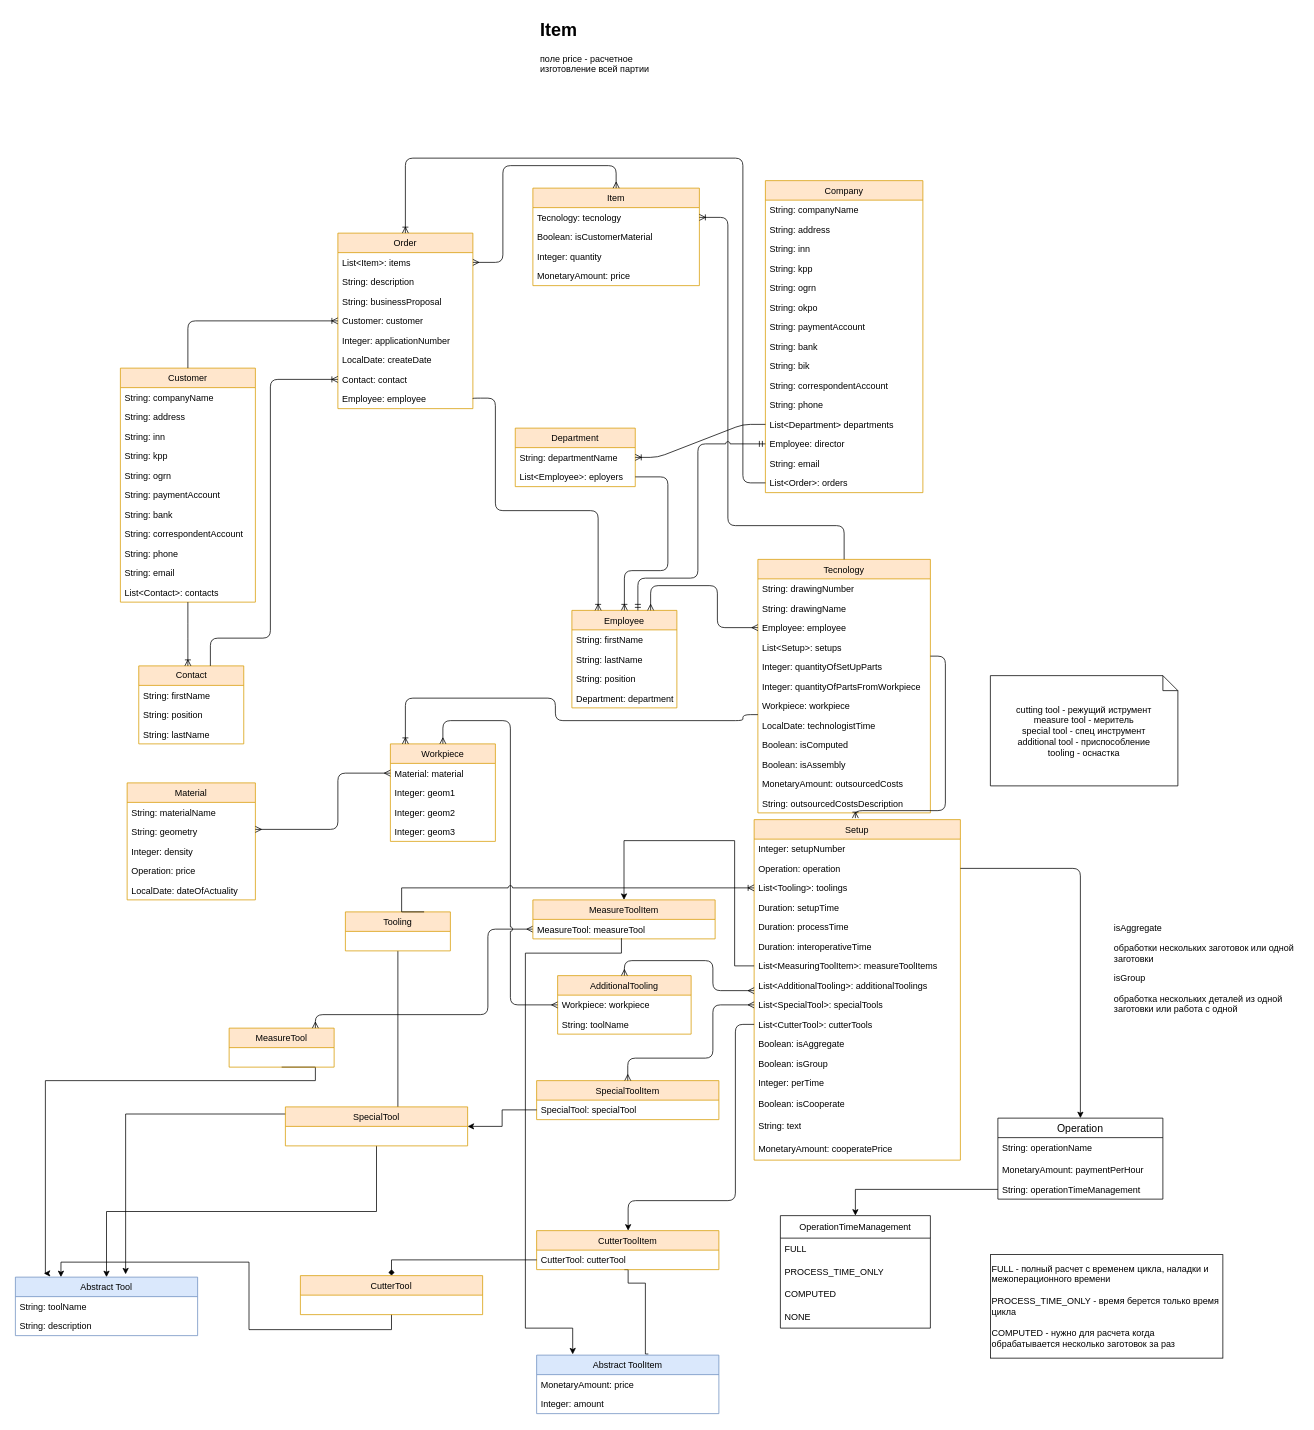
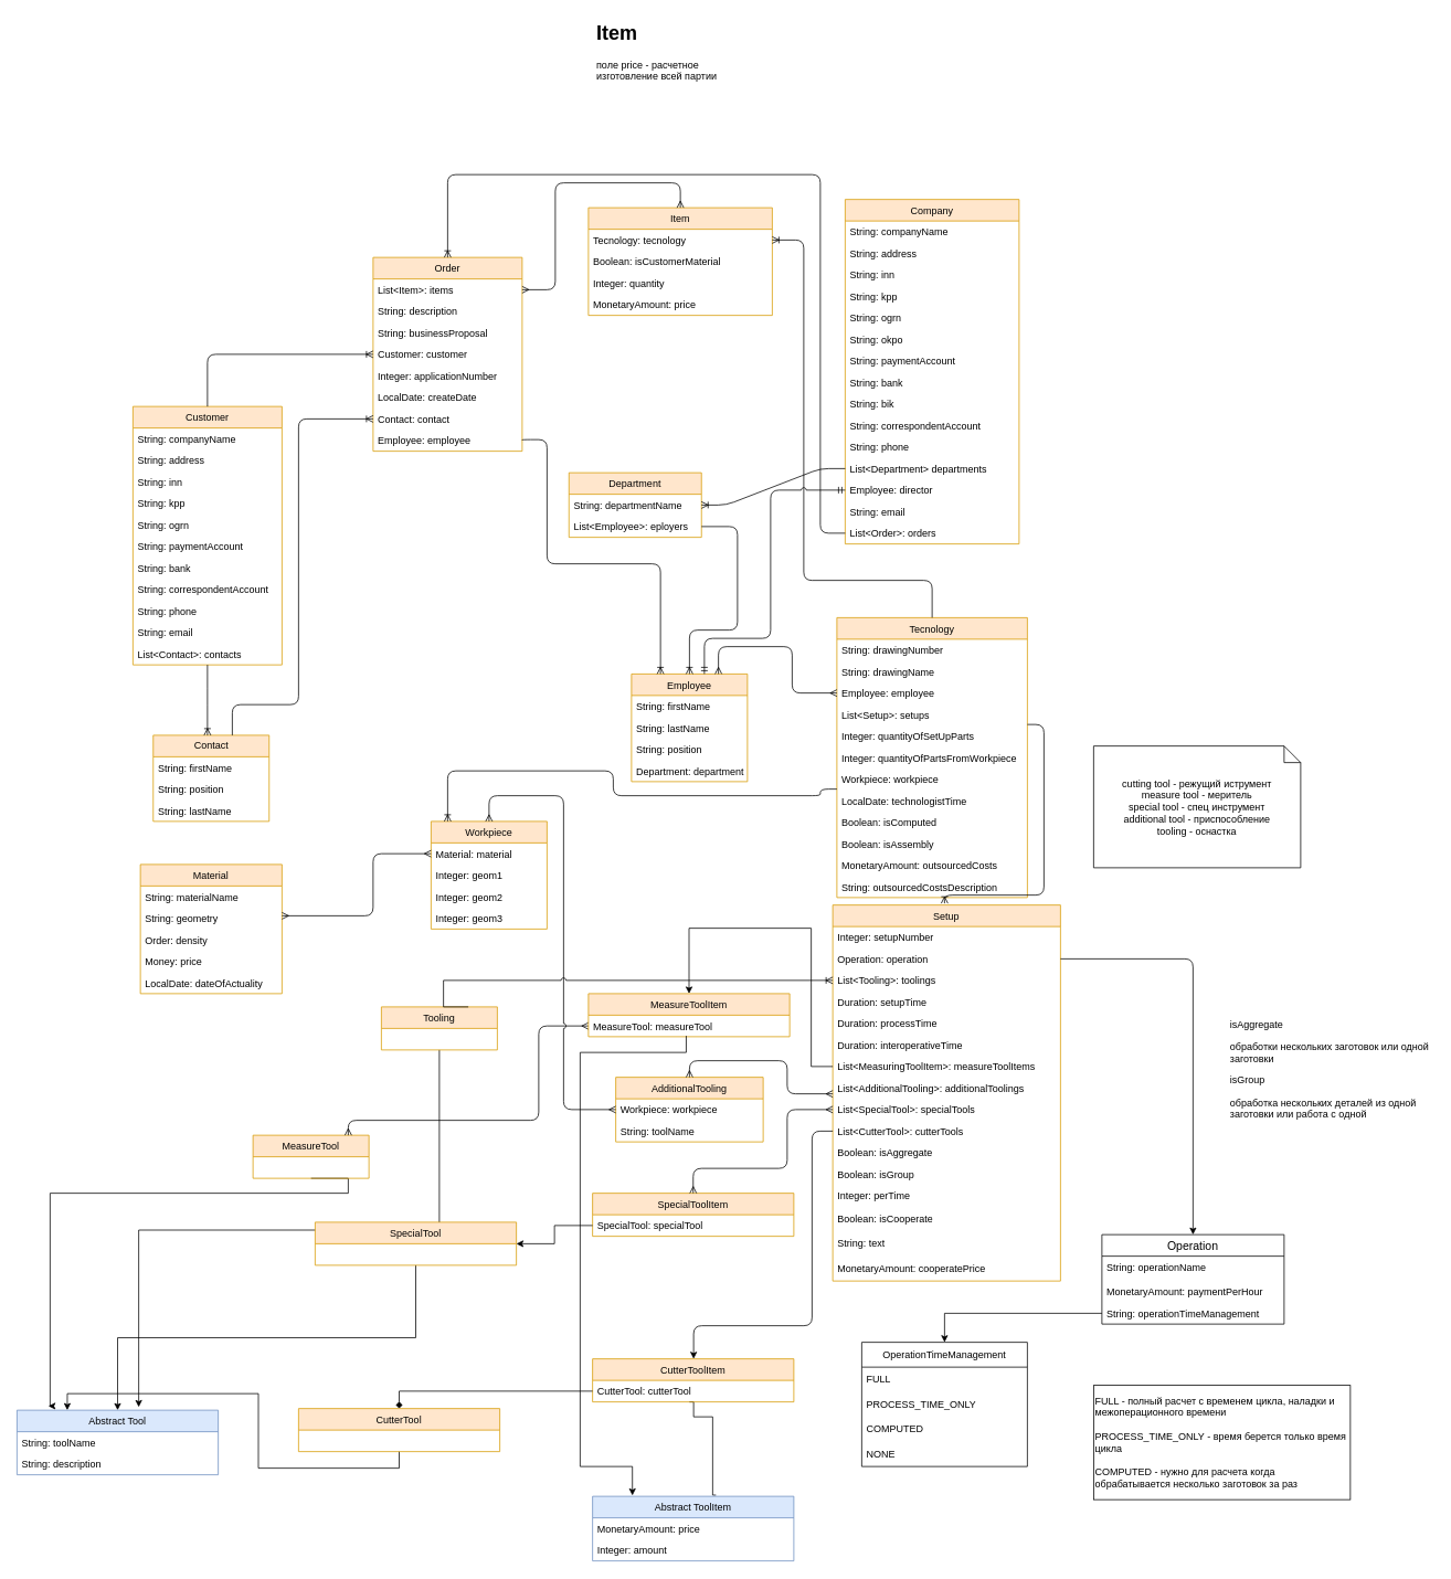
- <mxCell id="34" value="Integer: density" style="text;strokeColor=none;fillColor=none;align=left;verticalAlign=top;spacingLeft=4;spacingRight=4;overflow=hidden;rotatable=0;points=[[0,0.5],[1,0.5]];portConstraint=eastwest;" parent="31" vertex="1"><mxGeometry y="78" width="171" height="26" as="geometry" /></mxCell>
+ <mxCell id="34" value="Order: density" style="text;strokeColor=none;fillColor=none;align=left;verticalAlign=top;spacingLeft=4;spacingRight=4;overflow=hidden;rotatable=0;points=[[0,0.5],[1,0.5]];portConstraint=eastwest;" parent="31" vertex="1"><mxGeometry y="78" width="171" height="26" as="geometry" /></mxCell>
- <mxCell id="35" value="Operation: price" style="text;strokeColor=none;fillColor=none;align=left;verticalAlign=top;spacingLeft=4;spacingRight=4;overflow=hidden;rotatable=0;points=[[0,0.5],[1,0.5]];portConstraint=eastwest;" parent="31" vertex="1"><mxGeometry y="104" width="171" height="26" as="geometry" /></mxCell>
+ <mxCell id="35" value="Money: price" style="text;strokeColor=none;fillColor=none;align=left;verticalAlign=top;spacingLeft=4;spacingRight=4;overflow=hidden;rotatable=0;points=[[0,0.5],[1,0.5]];portConstraint=eastwest;" parent="31" vertex="1"><mxGeometry y="104" width="171" height="26" as="geometry" /></mxCell>
- <mxCell id="146" value="CutterTool" style="swimlane;fontStyle=0;childLayout=stackLayout;horizontal=1;startSize=26;fillColor=#ffe6cc;horizontalStack=0;resizeParent=1;resizeParentMax=0;resizeLast=0;collapsible=1;marginBottom=0;fontSize=12;strokeColor=#d79b00;" parent="1" vertex="1"><mxGeometry x="400" y="1700" width="243" height="52" as="geometry" /></mxCell>
+ <mxCell id="146" value="CutterTool" style="swimlane;fontStyle=0;childLayout=stackLayout;horizontal=1;startSize=26;fillColor=#ffe6cc;horizontalStack=0;resizeParent=1;resizeParentMax=0;resizeLast=0;collapsible=1;marginBottom=0;fontSize=12;strokeColor=#d79b00;" parent="1" vertex="1"><mxGeometry x="360" y="1700" width="243" height="52" as="geometry" /></mxCell>
